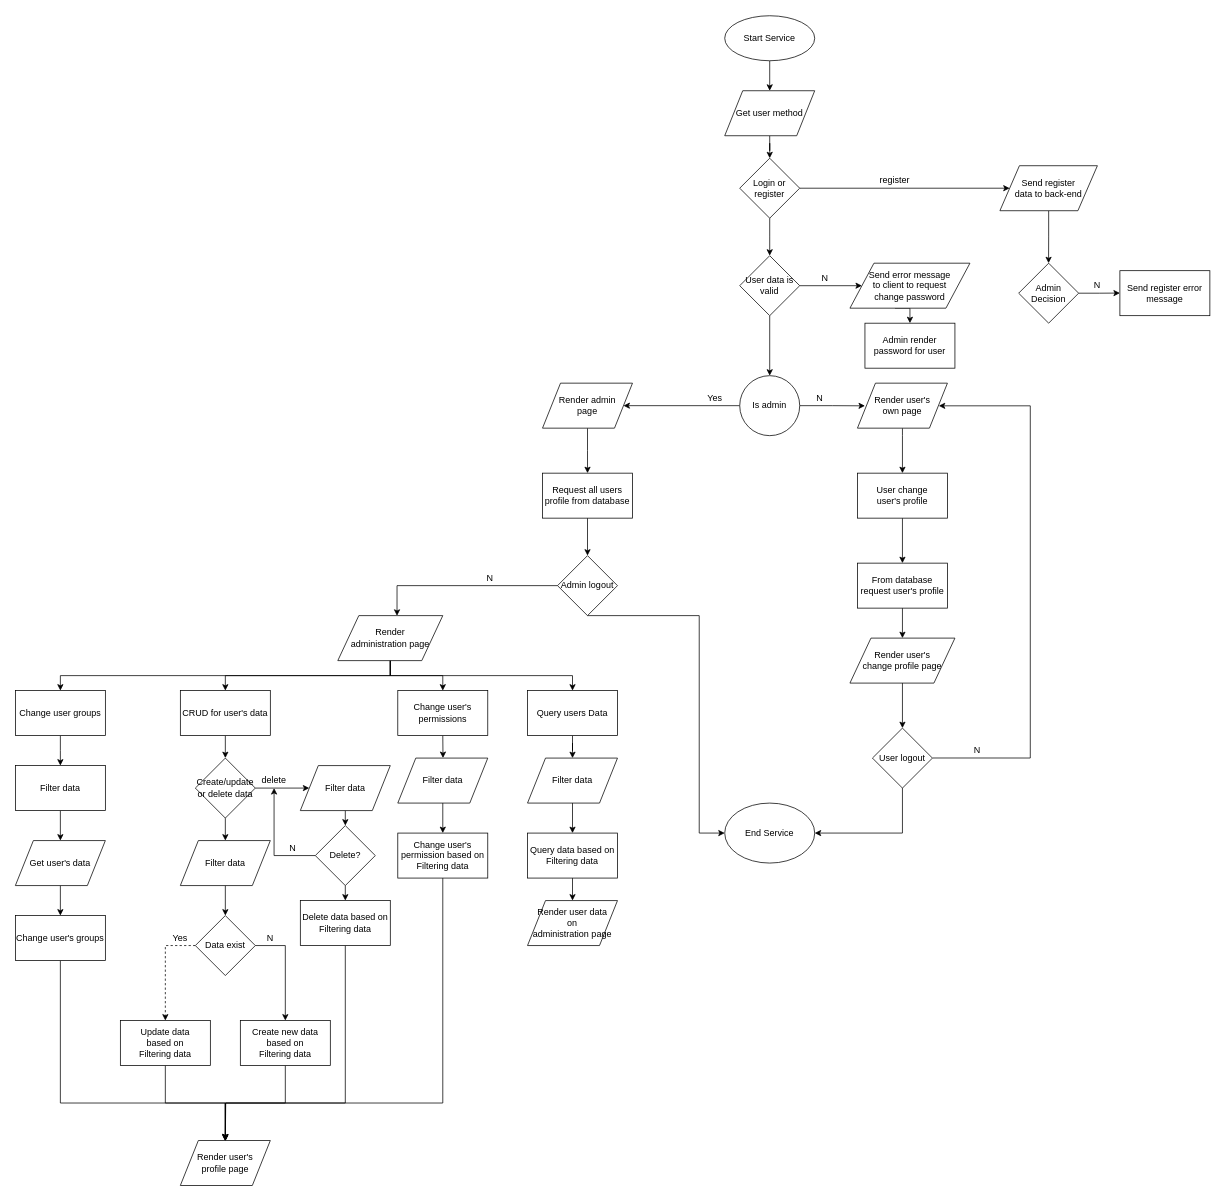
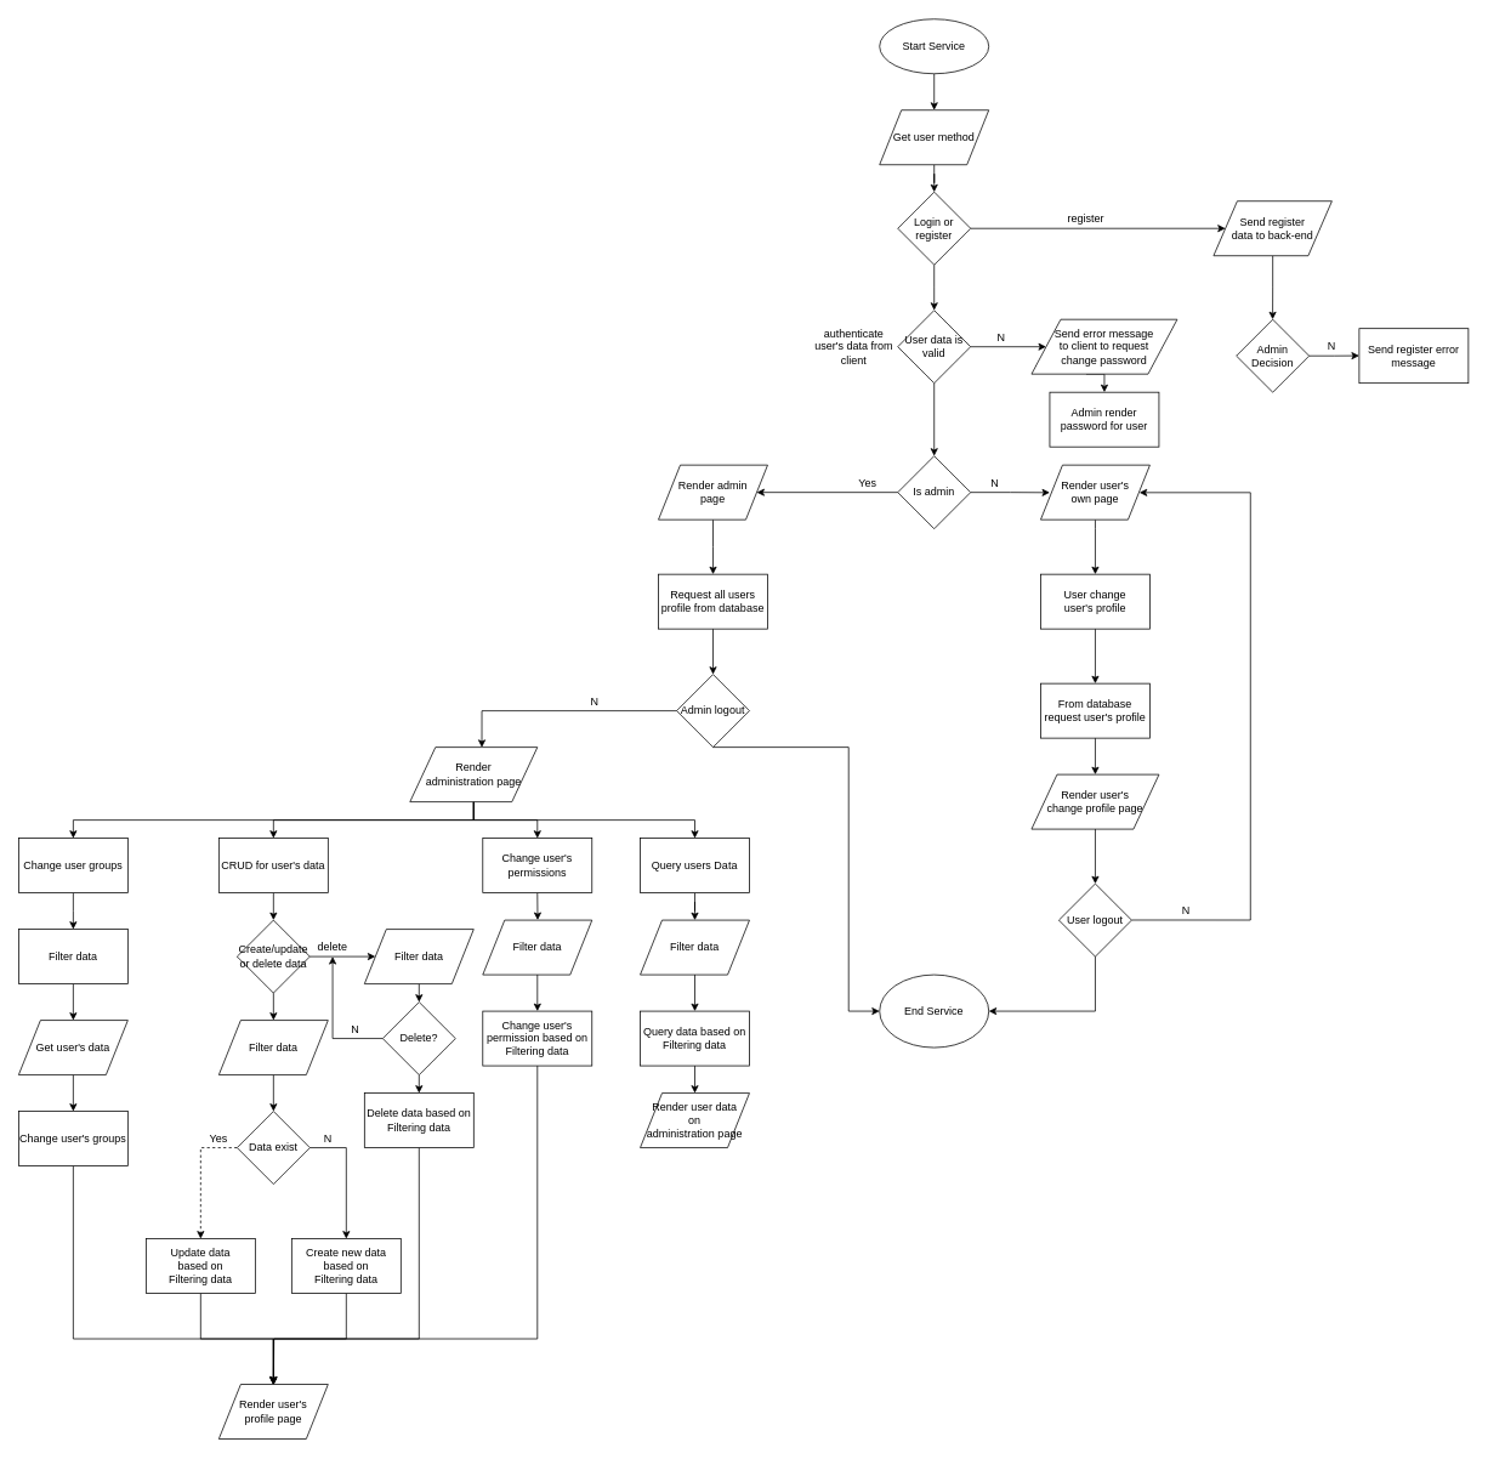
+ <mxCell id="49" value="authenticate user's data from client" style="text;html=1;strokeColor=none;fillColor=none;align=center;verticalAlign=middle;whiteSpace=wrap;rounded=0;" vertex="1" parent="1"><mxGeometry x="893" y="370" width="90" height="20" as="geometry" /></mxCell>
- <mxCell id="15" value="Is admin" style="ellipse;whiteSpace=wrap;html=1;" vertex="1" parent="1"><mxGeometry x="986" y="500" width="80" height="80" as="geometry" /></mxCell>
+ <mxCell id="15" value="Is admin" style="rhombus;whiteSpace=wrap;html=1;" vertex="1" parent="1"><mxGeometry x="986" y="500" width="80" height="80" as="geometry" /></mxCell>
